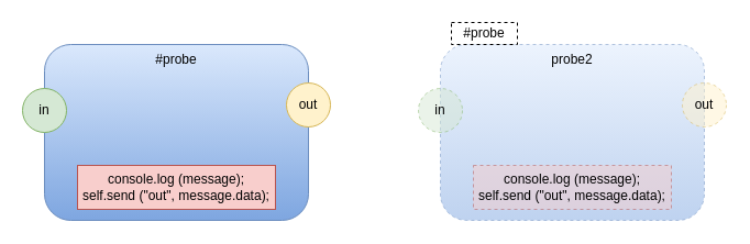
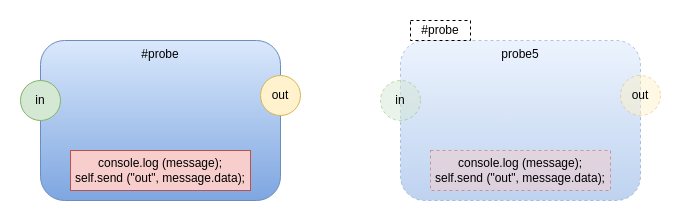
- <mxCell id="6" value="probe2" style="rounded=1;whiteSpace=wrap;html=1;fillColor=#dae8fc;strokeColor=#6c8ebf;gradientColor=#7ea6e0;verticalAlign=top;opacity=50;dashed=1;" vertex="1" parent="1"><mxGeometry x="400" y="40" width="240" height="160" as="geometry" /></mxCell>
+ <mxCell id="6" value="probe5" style="rounded=1;whiteSpace=wrap;html=1;fillColor=#dae8fc;strokeColor=#6c8ebf;gradientColor=#7ea6e0;verticalAlign=top;opacity=50;dashed=1;" vertex="1" parent="1"><mxGeometry x="400" y="40" width="240" height="160" as="geometry" /></mxCell>
